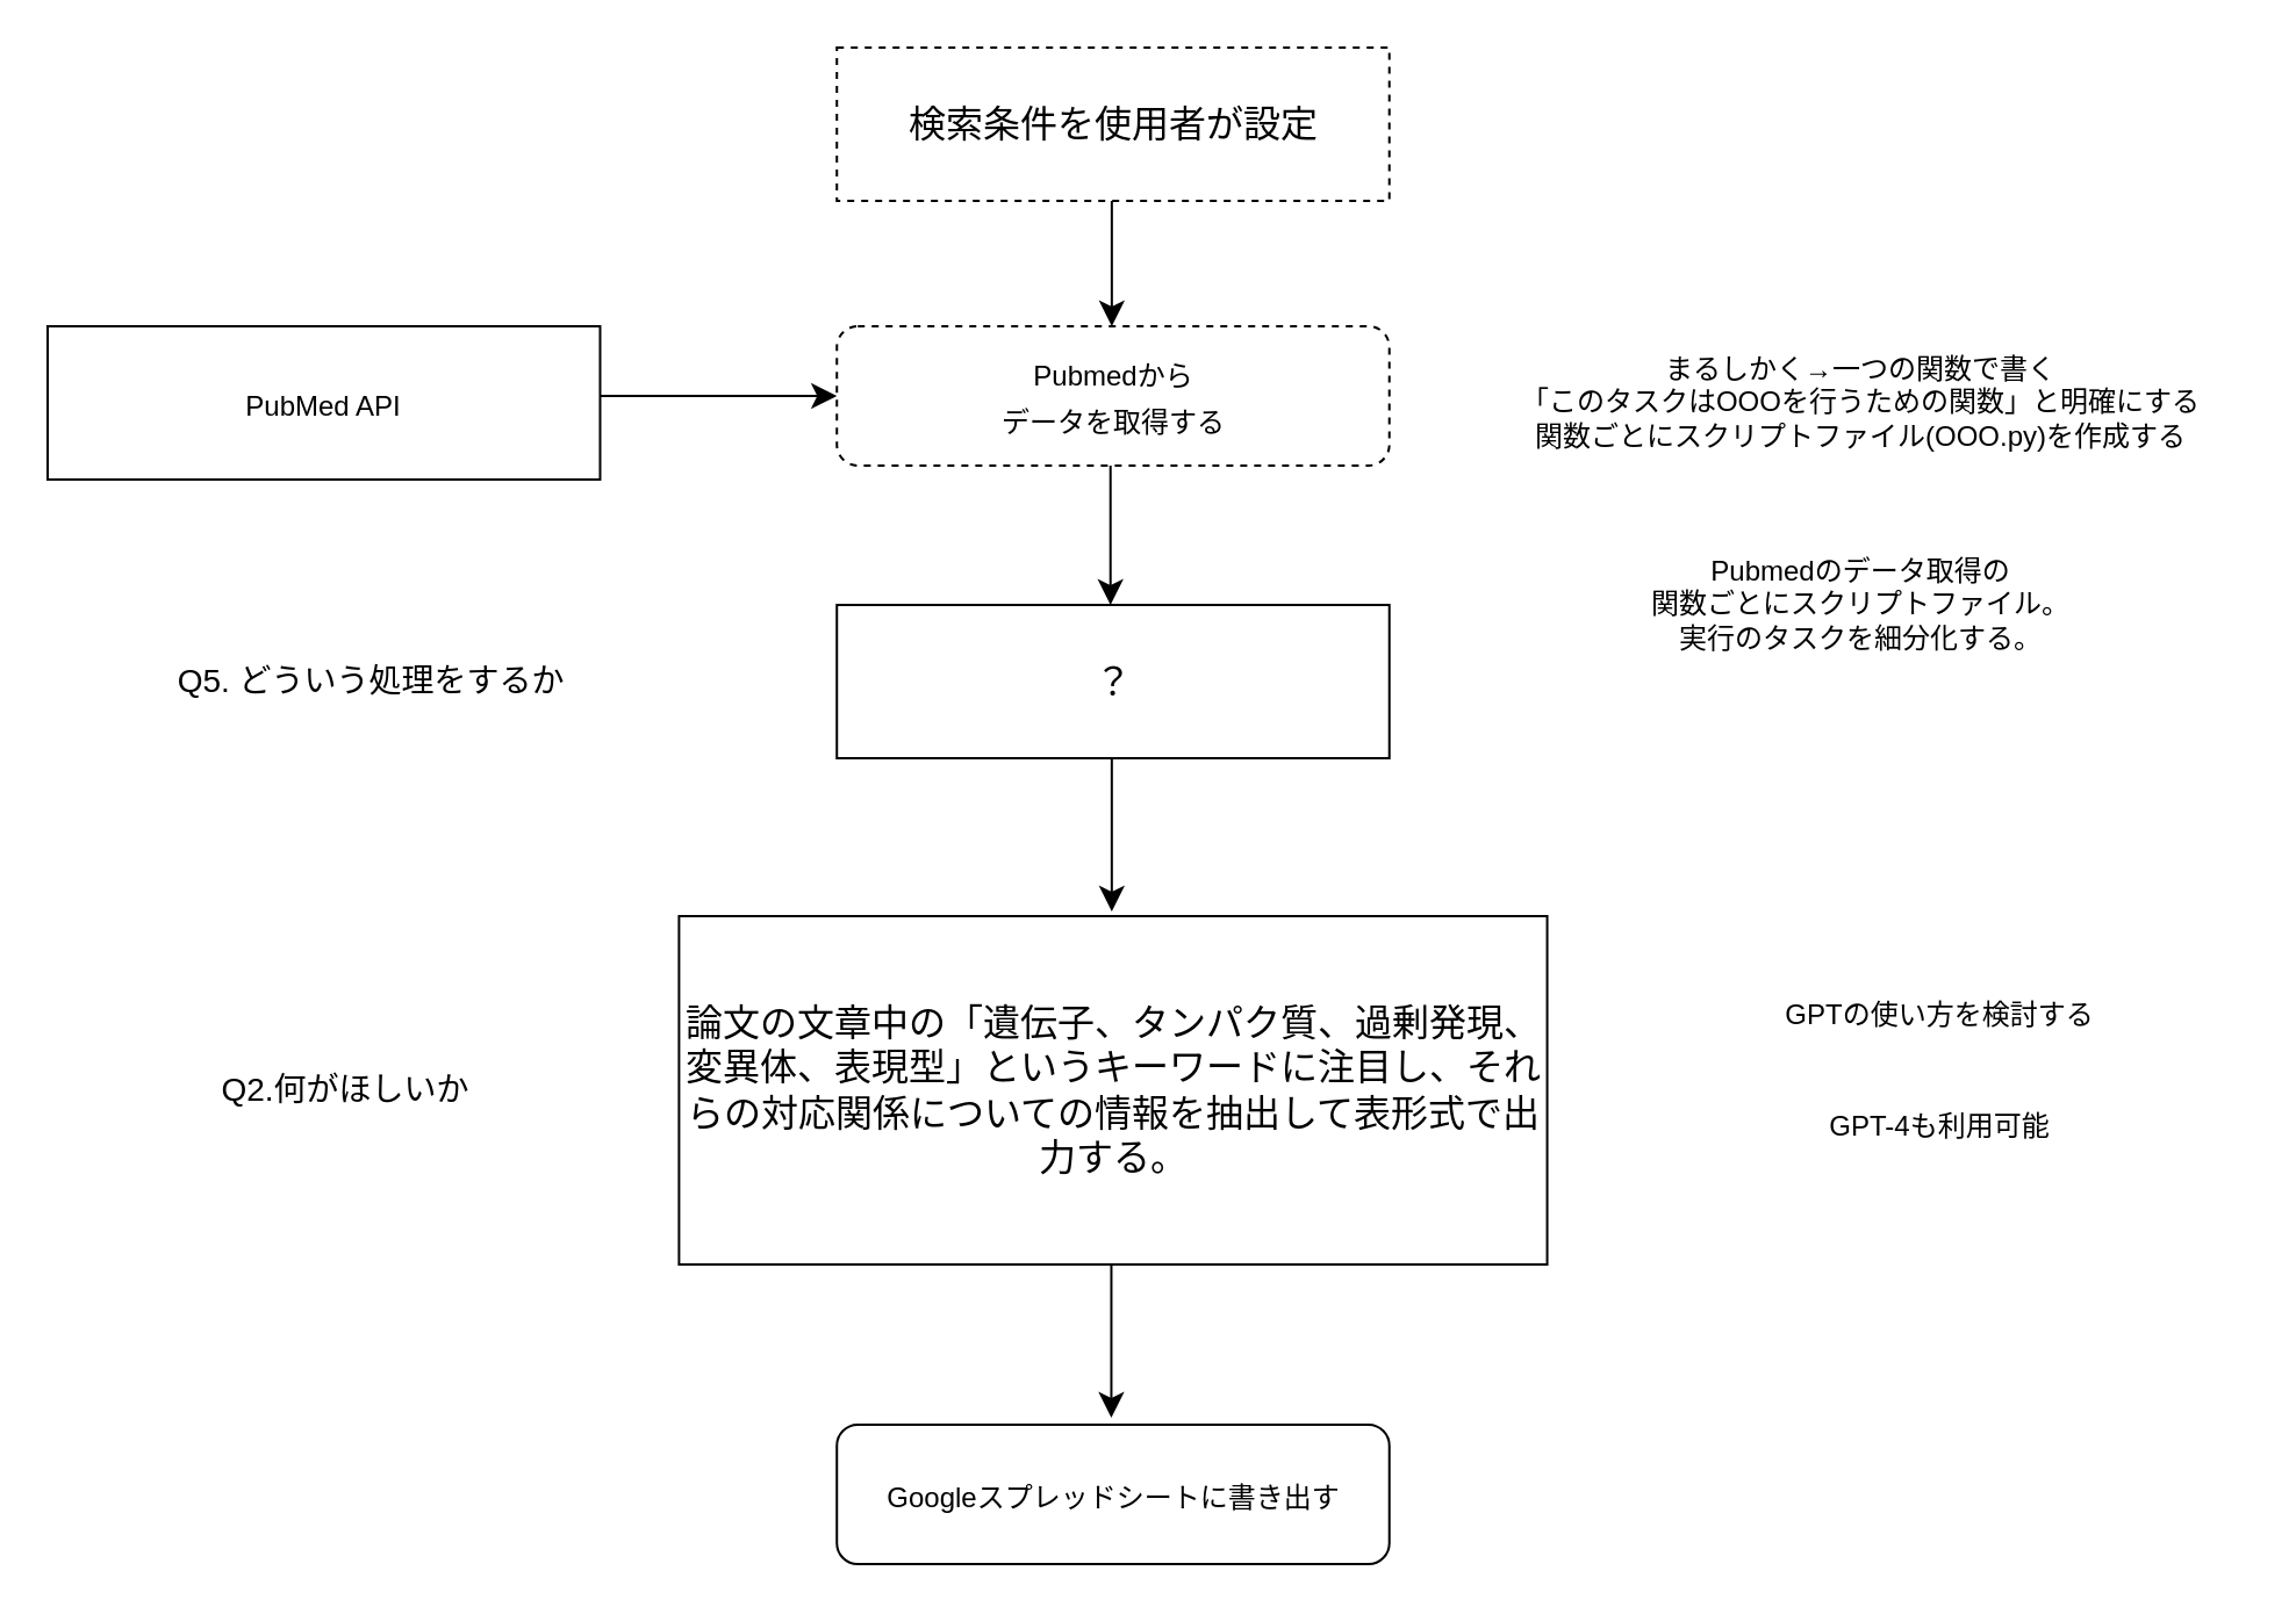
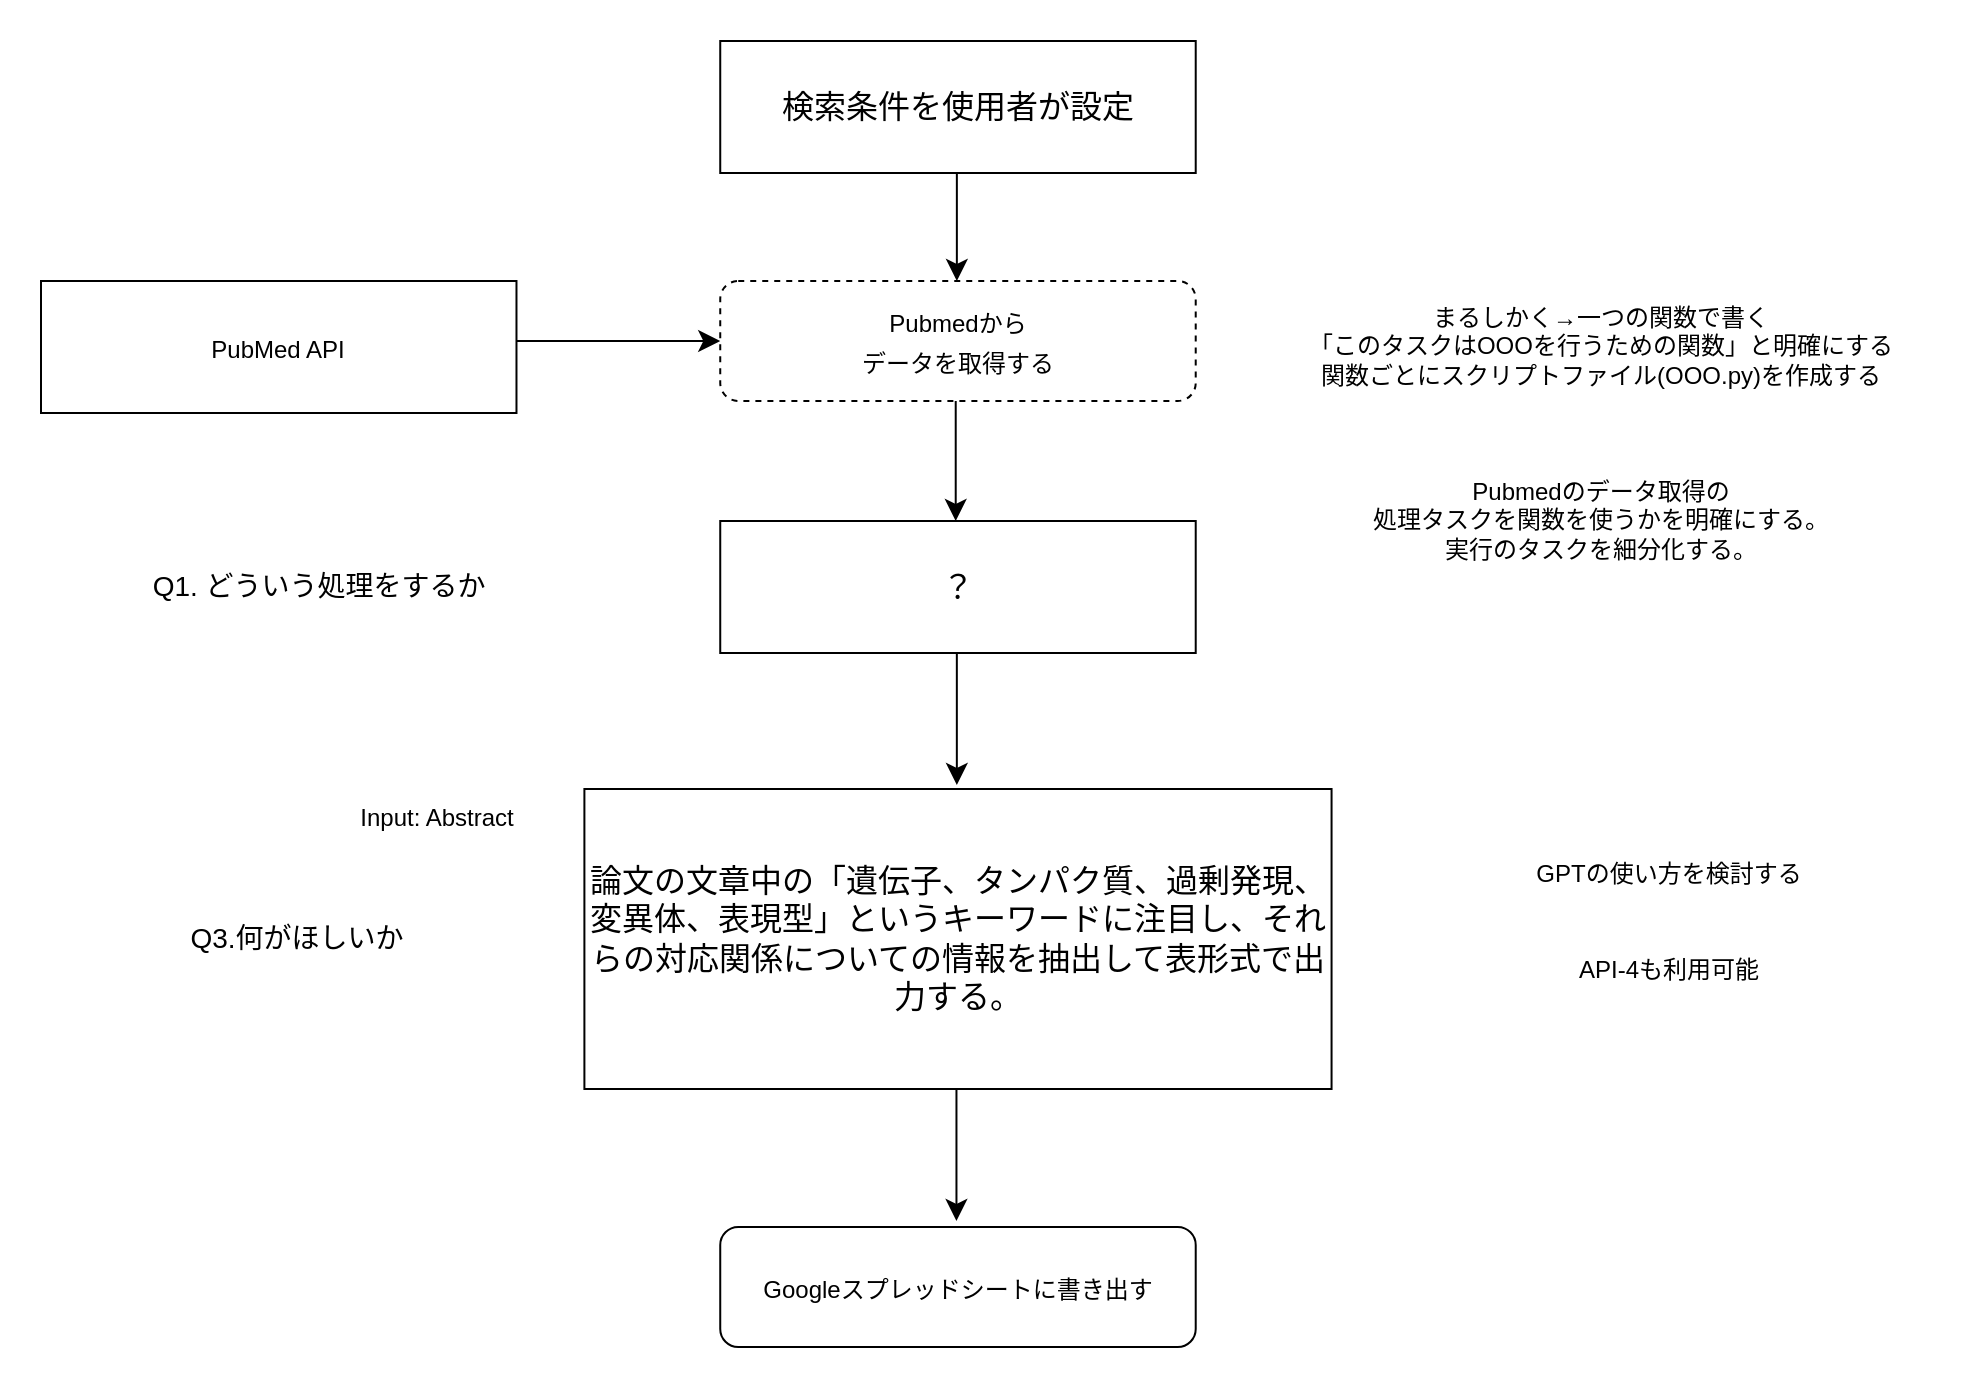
- <mxCell id="7" value="検索条件を使用者が設定" style="rounded=0;whiteSpace=wrap;html=1;fontSize=16;dashed=1;" parent="2" vertex="1"><mxGeometry x="339.623" width="237.736" height="66" as="geometry" /></mxCell>
+ <mxCell id="7" value="検索条件を使用者が設定" style="rounded=0;whiteSpace=wrap;html=1;fontSize=16;" parent="2" vertex="1"><mxGeometry x="339.623" width="237.736" height="66" as="geometry" /></mxCell>
- <mxCell id="21" value="Pubmedのデータ取得の&lt;br&gt;関数ごとにスクリプトファイル。&lt;br&gt;実行のタスクを細分化する。" style="text;html=1;align=center;verticalAlign=middle;resizable=0;points=[];autosize=1;strokeColor=none;fillColor=none;" parent="2" vertex="1"><mxGeometry x="660.283" y="210" width="240" height="60" as="geometry" /></mxCell>
+ <mxCell id="21" value="Pubmedのデータ取得の&lt;br&gt;処理タスクを関数を使うかを明確にする。&lt;br&gt;実行のタスクを細分化する。" style="text;html=1;align=center;verticalAlign=middle;resizable=0;points=[];autosize=1;strokeColor=none;fillColor=none;" parent="2" vertex="1"><mxGeometry x="660.283" y="210" width="240" height="60" as="geometry" /></mxCell>
- <mxCell id="13" value="&lt;font style=&quot;font-size: 14px;&quot;&gt;Q5. どういう処理をするか&lt;span style=&quot;&quot;&gt;&amp;nbsp;&lt;/span&gt;&lt;/font&gt;" style="text;html=1;align=center;verticalAlign=middle;resizable=0;points=[];autosize=1;strokeColor=none;fillColor=none;" parent="8" vertex="1"><mxGeometry y="18" width="180" height="30" as="geometry" /></mxCell>
+ <mxCell id="13" value="&lt;font style=&quot;font-size: 14px;&quot;&gt;Q1. どういう処理をするか&lt;span style=&quot;&quot;&gt;&amp;nbsp;&lt;/span&gt;&lt;/font&gt;" style="text;html=1;align=center;verticalAlign=middle;resizable=0;points=[];autosize=1;strokeColor=none;fillColor=none;" parent="8" vertex="1"><mxGeometry y="18" width="180" height="30" as="geometry" /></mxCell>
+ <mxCell id="16" value="Input: Abstract" style="text;html=1;align=center;verticalAlign=middle;resizable=0;points=[];autosize=1;strokeColor=none;fillColor=none;" parent="8" vertex="1"><mxGeometry x="101.887" y="134" width="90" height="30" as="geometry" /></mxCell>
- <mxCell id="14" value="&lt;font style=&quot;font-size: 14px;&quot;&gt;Q2.何がほしいか&lt;/font&gt;" style="text;html=1;align=center;verticalAlign=middle;resizable=0;points=[];autosize=1;strokeColor=none;fillColor=none;" parent="8" vertex="1"><mxGeometry x="16.981" y="194" width="120" height="30" as="geometry" /></mxCell>
+ <mxCell id="14" value="&lt;font style=&quot;font-size: 14px;&quot;&gt;Q3.何がほしいか&lt;/font&gt;" style="text;html=1;align=center;verticalAlign=middle;resizable=0;points=[];autosize=1;strokeColor=none;fillColor=none;" parent="8" vertex="1"><mxGeometry x="16.981" y="194" width="120" height="30" as="geometry" /></mxCell>
- <mxCell id="19" value="GPT-4も利用可能" style="text;html=1;align=center;verticalAlign=middle;resizable=0;points=[];autosize=1;strokeColor=none;fillColor=none;" parent="2" vertex="1"><mxGeometry x="754.245" y="450" width="120" height="30" as="geometry" /></mxCell>
+ <mxCell id="19" value="API-4も利用可能" style="text;html=1;align=center;verticalAlign=middle;resizable=0;points=[];autosize=1;strokeColor=none;fillColor=none;" parent="2" vertex="1"><mxGeometry x="754.245" y="450" width="120" height="30" as="geometry" /></mxCell>
